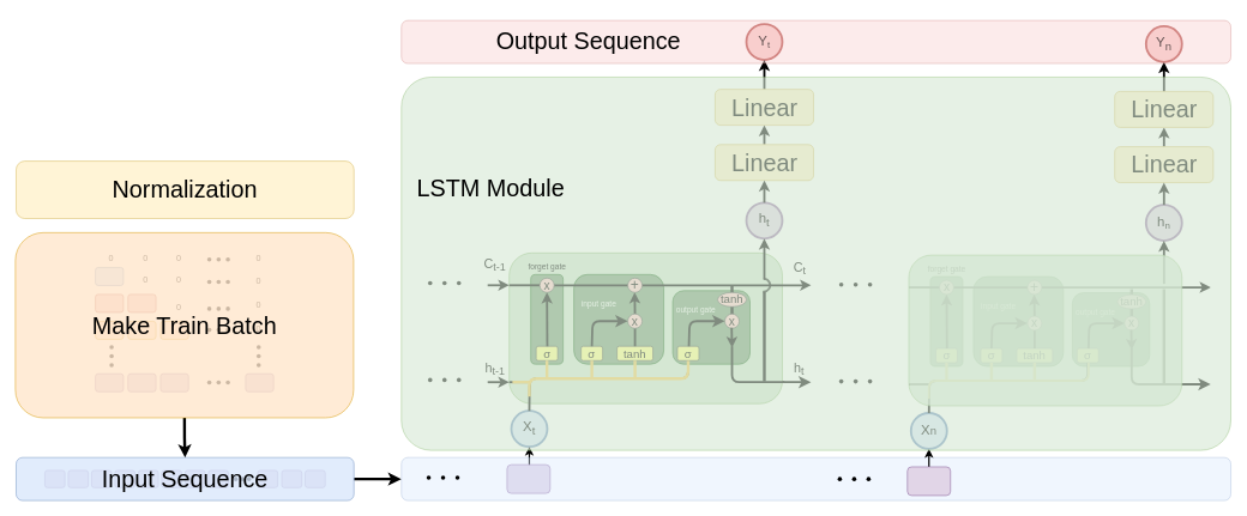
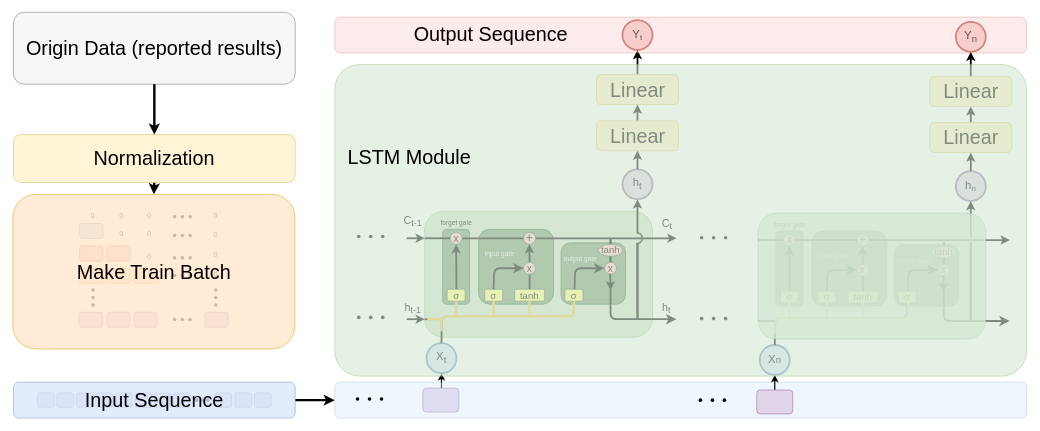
+ <mxCell id="48" value="&lt;span style=&quot;color: rgb(0, 0, 0); font-size: 33px;&quot;&gt;Origin Data (reported results)&lt;/span&gt;" style="rounded=1;whiteSpace=wrap;html=1;fillColor=#f5f5f5;fontColor=#333333;strokeColor=#666666;opacity=80;" vertex="1" parent="47"><mxGeometry width="470.0" height="120" as="geometry" /></mxCell>
+ <mxCell id="112" style="edgeStyle=orthogonalEdgeStyle;rounded=0;orthogonalLoop=1;jettySize=auto;html=1;exitX=0.5;exitY=1;exitDx=0;exitDy=0;entryX=0.5;entryY=0;entryDx=0;entryDy=0;fontSize=33;strokeWidth=4;" edge="1" parent="1" source="48" target="50"><mxGeometry relative="1" as="geometry" /></mxCell>
+ <mxCell id="49" style="edgeStyle=orthogonalEdgeStyle;rounded=0;orthogonalLoop=1;jettySize=auto;html=1;exitX=0.5;exitY=1;exitDx=0;exitDy=0;entryX=0.5;entryY=0;entryDx=0;entryDy=0;strokeWidth=4;fontSize=33;" edge="1" parent="1" source="50" target="109"><mxGeometry relative="1" as="geometry" /></mxCell>
- <mxCell id="108" style="edgeStyle=orthogonalEdgeStyle;rounded=0;orthogonalLoop=1;jettySize=auto;html=1;exitX=0.5;exitY=1;exitDx=0;exitDy=0;entryX=0.5;entryY=0;entryDx=0;entryDy=0;strokeWidth=4;fontSize=33;" edge="1" parent="1" source="109" target="111"><mxGeometry relative="1" as="geometry" /></mxCell>
